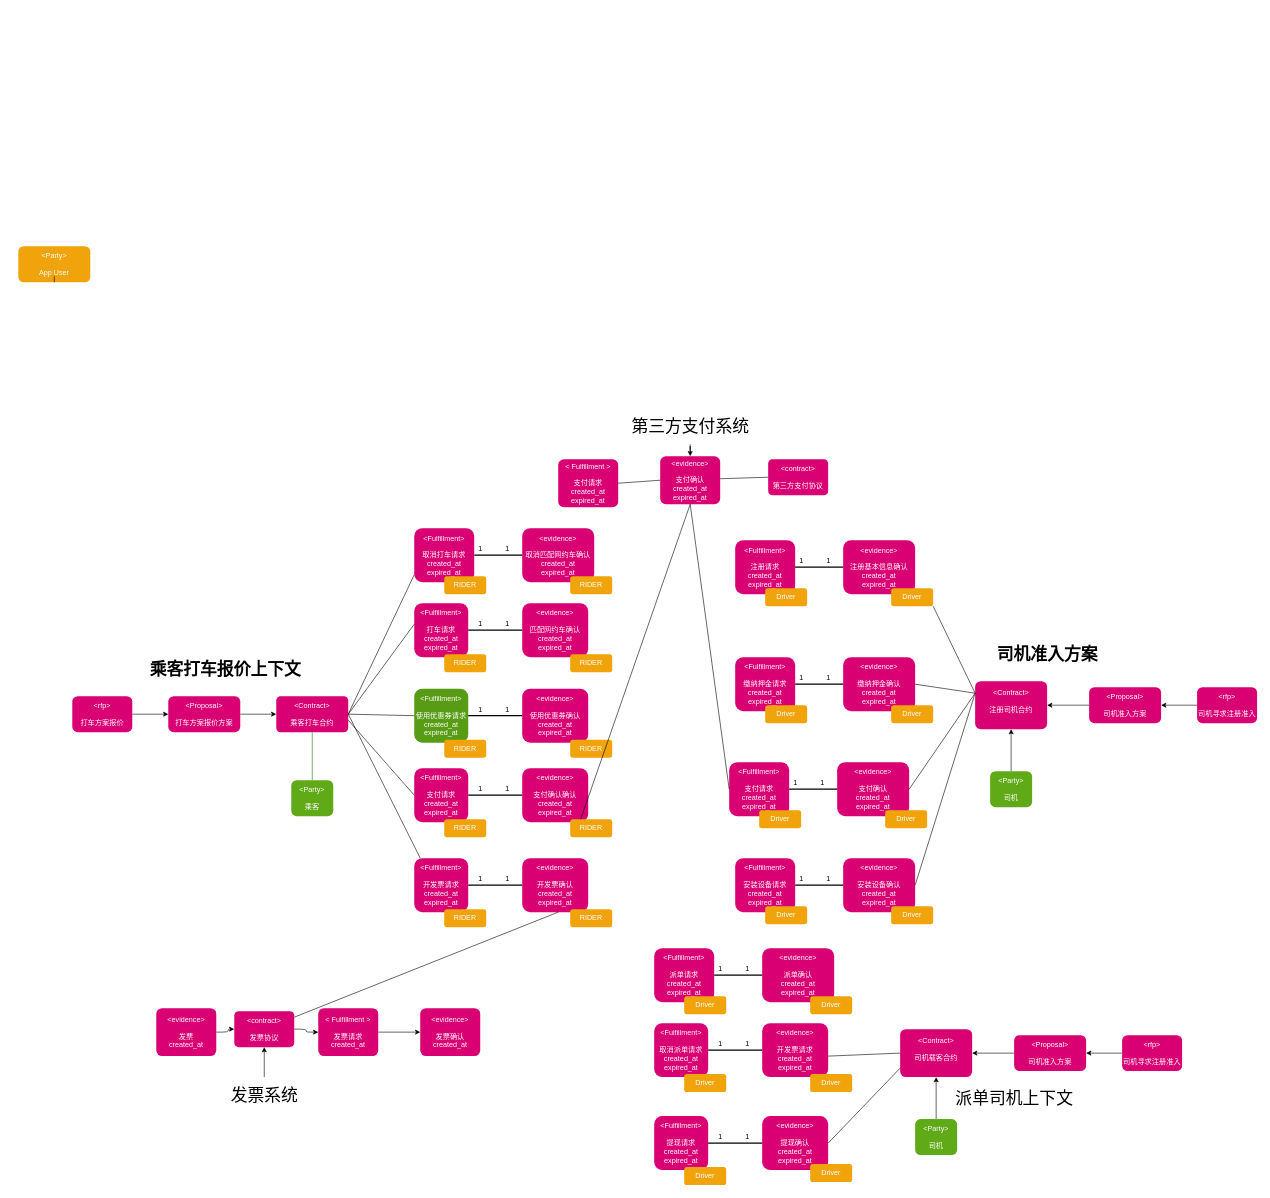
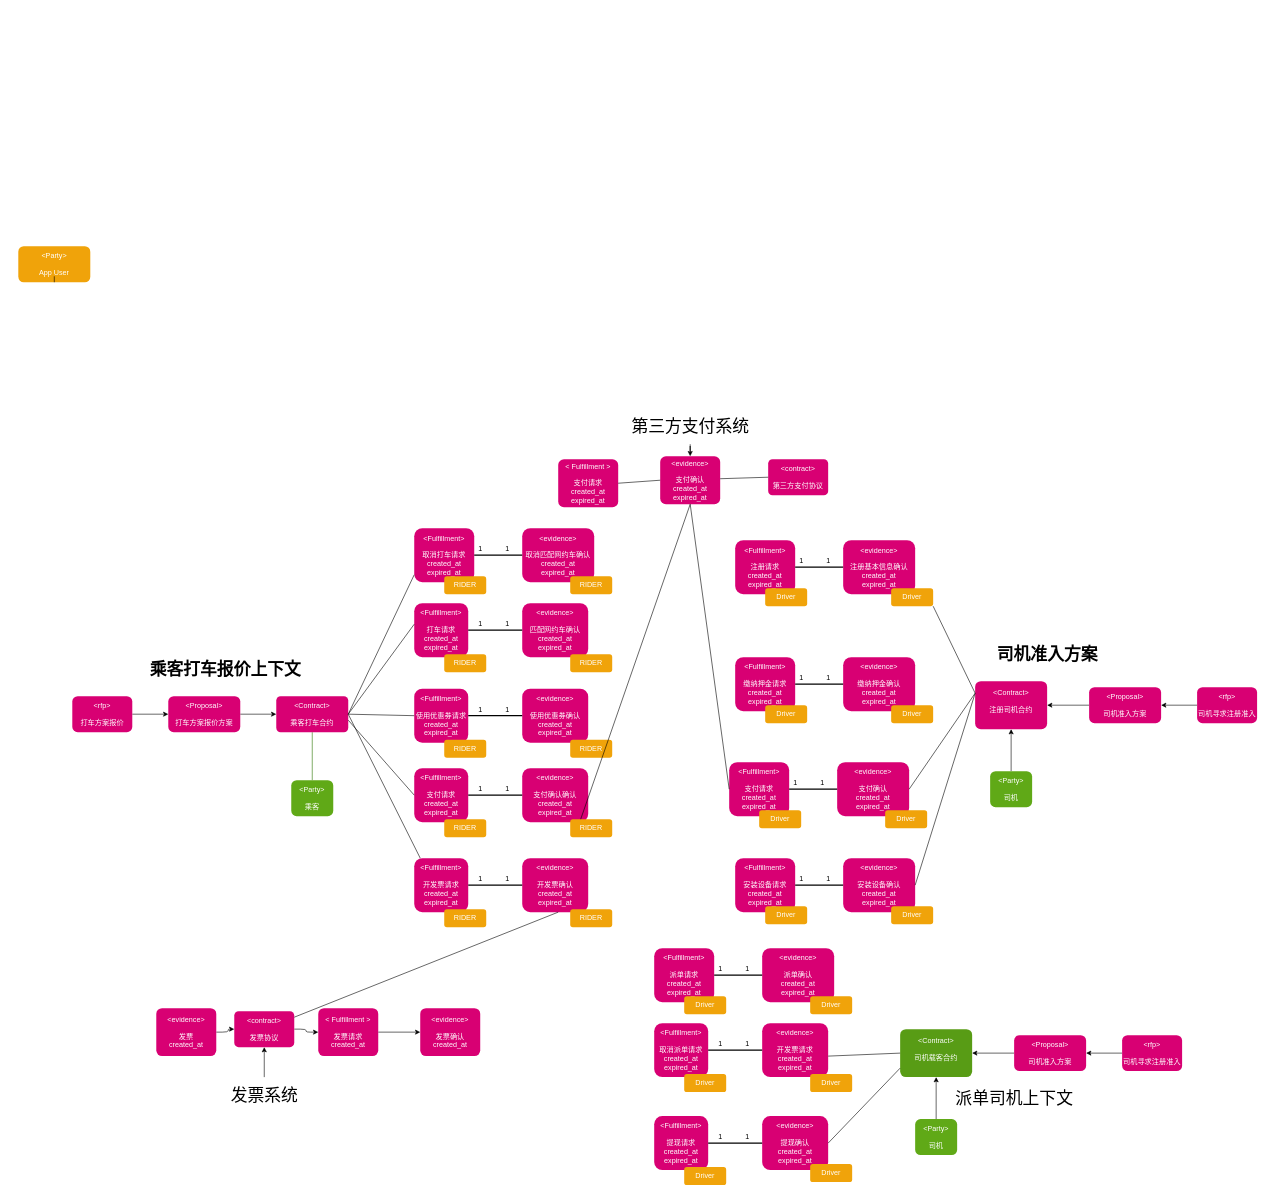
- <mxCell id="91" value="" style="endArrow=none;html=1;rounded=1;fontSize=28;fontColor=#000000;entryX=0;entryY=0.25;entryDx=0;entryDy=0;exitX=1;exitY=0.5;exitDx=0;exitDy=0;" edge="1" parent="1" source="70" target="57"><mxGeometry width="50" height="50" relative="1" as="geometry"><mxPoint x="1610" y="1103.75" as="sourcePoint" /><mxPoint x="1800" y="1246.25" as="targetPoint" /></mxGeometry></mxCell>
- <mxCell id="28" value="&amp;lt;Fulfillment&amp;gt;&lt;br&gt;&lt;br&gt;&lt;span id=&quot;docs-internal-guid-30c552a8-7fff-c146-13df-889dcf74978a&quot;&gt;&lt;span style=&quot;font-family: &amp;quot;Noto Sans SC&amp;quot;, sans-serif; background-color: transparent; font-variant-numeric: normal; font-variant-east-asian: normal; vertical-align: baseline;&quot;&gt;&lt;font style=&quot;font-size: 12px;&quot;&gt;使用优惠券请求&lt;br&gt;created_at&lt;br&gt;expired_at&lt;br&gt;&lt;/font&gt;&lt;/span&gt;&lt;/span&gt;" style="rounded=1;whiteSpace=wrap;html=1;fillColor=#589c15;fontColor=#ffffff;strokeColor=none;" vertex="1" parent="1"><mxGeometry x="690" y="1147.5" width="90" height="90" as="geometry" /></mxCell>
+ <mxCell id="28" value="&amp;lt;Fulfillment&amp;gt;&lt;br&gt;&lt;br&gt;&lt;span id=&quot;docs-internal-guid-30c552a8-7fff-c146-13df-889dcf74978a&quot;&gt;&lt;span style=&quot;font-family: &amp;quot;Noto Sans SC&amp;quot;, sans-serif; background-color: transparent; font-variant-numeric: normal; font-variant-east-asian: normal; vertical-align: baseline;&quot;&gt;&lt;font style=&quot;font-size: 12px;&quot;&gt;使用优惠券请求&lt;br&gt;created_at&lt;br&gt;expired_at&lt;br&gt;&lt;/font&gt;&lt;/span&gt;&lt;/span&gt;" style="rounded=1;whiteSpace=wrap;html=1;fillColor=#d80073;fontColor=#ffffff;strokeColor=none;" vertex="1" parent="1"><mxGeometry x="690" y="1147.5" width="90" height="90" as="geometry" /></mxCell>
- <mxCell id="117" value="&amp;lt;Contract&amp;gt;&lt;br&gt;&lt;br&gt;&lt;span id=&quot;docs-internal-guid-30c552a8-7fff-c146-13df-889dcf74978a&quot;&gt;&lt;span style=&quot;font-family: &amp;quot;Noto Sans SC&amp;quot;, sans-serif; background-color: transparent; font-variant-numeric: normal; font-variant-east-asian: normal; vertical-align: baseline;&quot;&gt;&lt;font style=&quot;font-size: 12px;&quot;&gt;司机载客合约&lt;br&gt;&lt;br&gt;&lt;/font&gt;&lt;/span&gt;&lt;/span&gt;" style="rounded=1;whiteSpace=wrap;html=1;fillColor=#d80073;fontColor=#ffffff;strokeColor=none;arcSize=12;" vertex="1" parent="1"><mxGeometry x="1500" y="1715" width="120" height="80" as="geometry" /></mxCell>
+ <mxCell id="117" value="&amp;lt;Contract&amp;gt;&lt;br&gt;&lt;br&gt;&lt;span id=&quot;docs-internal-guid-30c552a8-7fff-c146-13df-889dcf74978a&quot;&gt;&lt;span style=&quot;font-family: &amp;quot;Noto Sans SC&amp;quot;, sans-serif; background-color: transparent; font-variant-numeric: normal; font-variant-east-asian: normal; vertical-align: baseline;&quot;&gt;&lt;font style=&quot;font-size: 12px;&quot;&gt;司机载客合约&lt;br&gt;&lt;br&gt;&lt;/font&gt;&lt;/span&gt;&lt;/span&gt;" style="rounded=1;whiteSpace=wrap;html=1;fillColor=#589c15;fontColor=#ffffff;strokeColor=none;arcSize=12;" vertex="1" parent="1"><mxGeometry x="1500" y="1715" width="120" height="80" as="geometry" /></mxCell>
